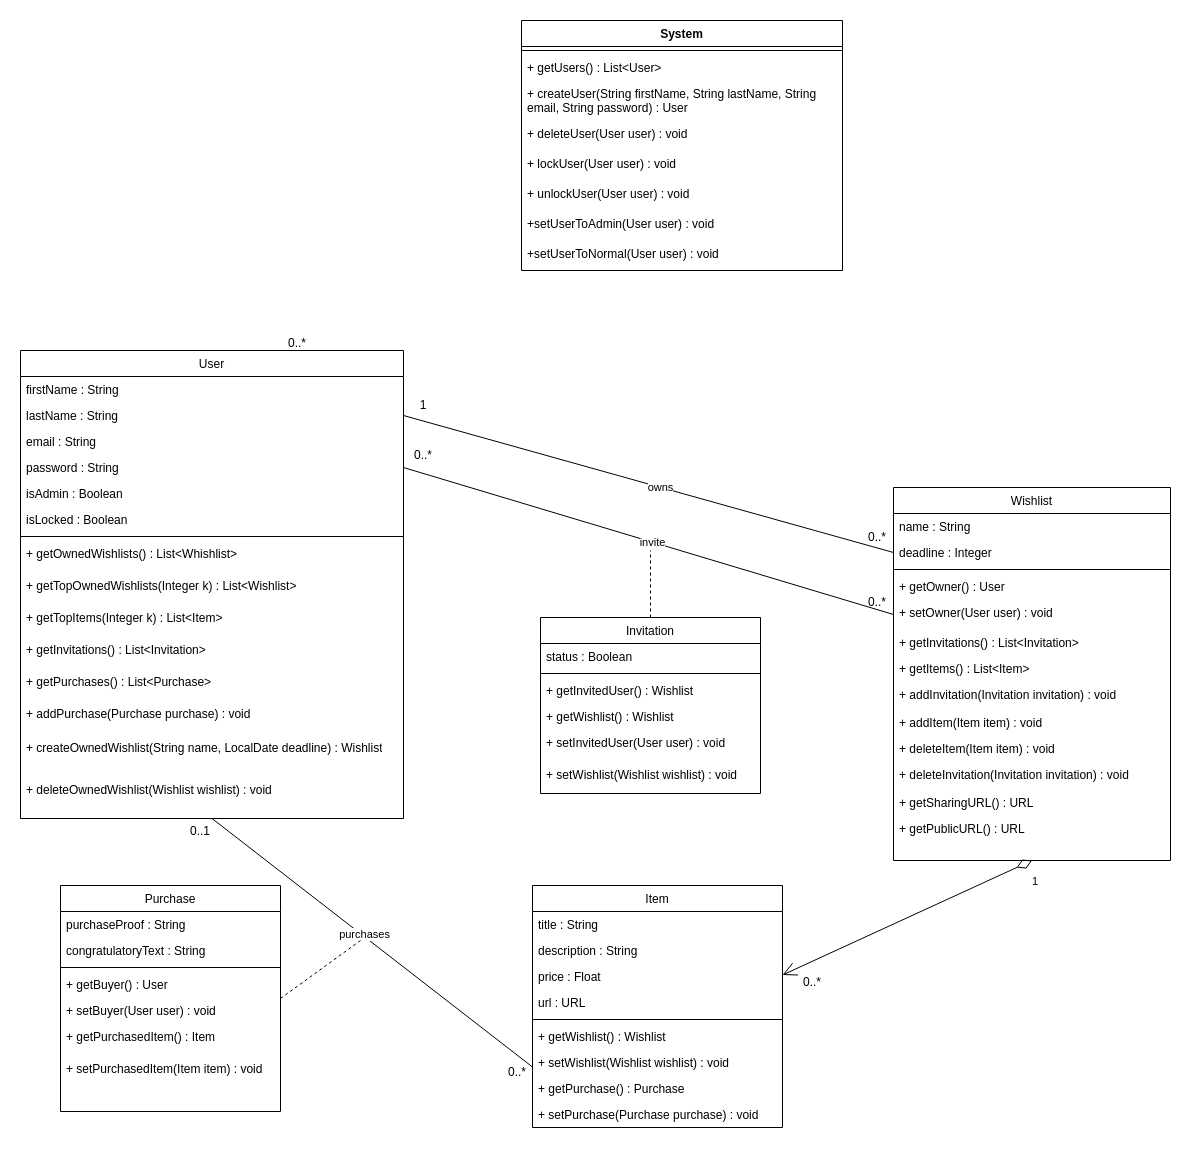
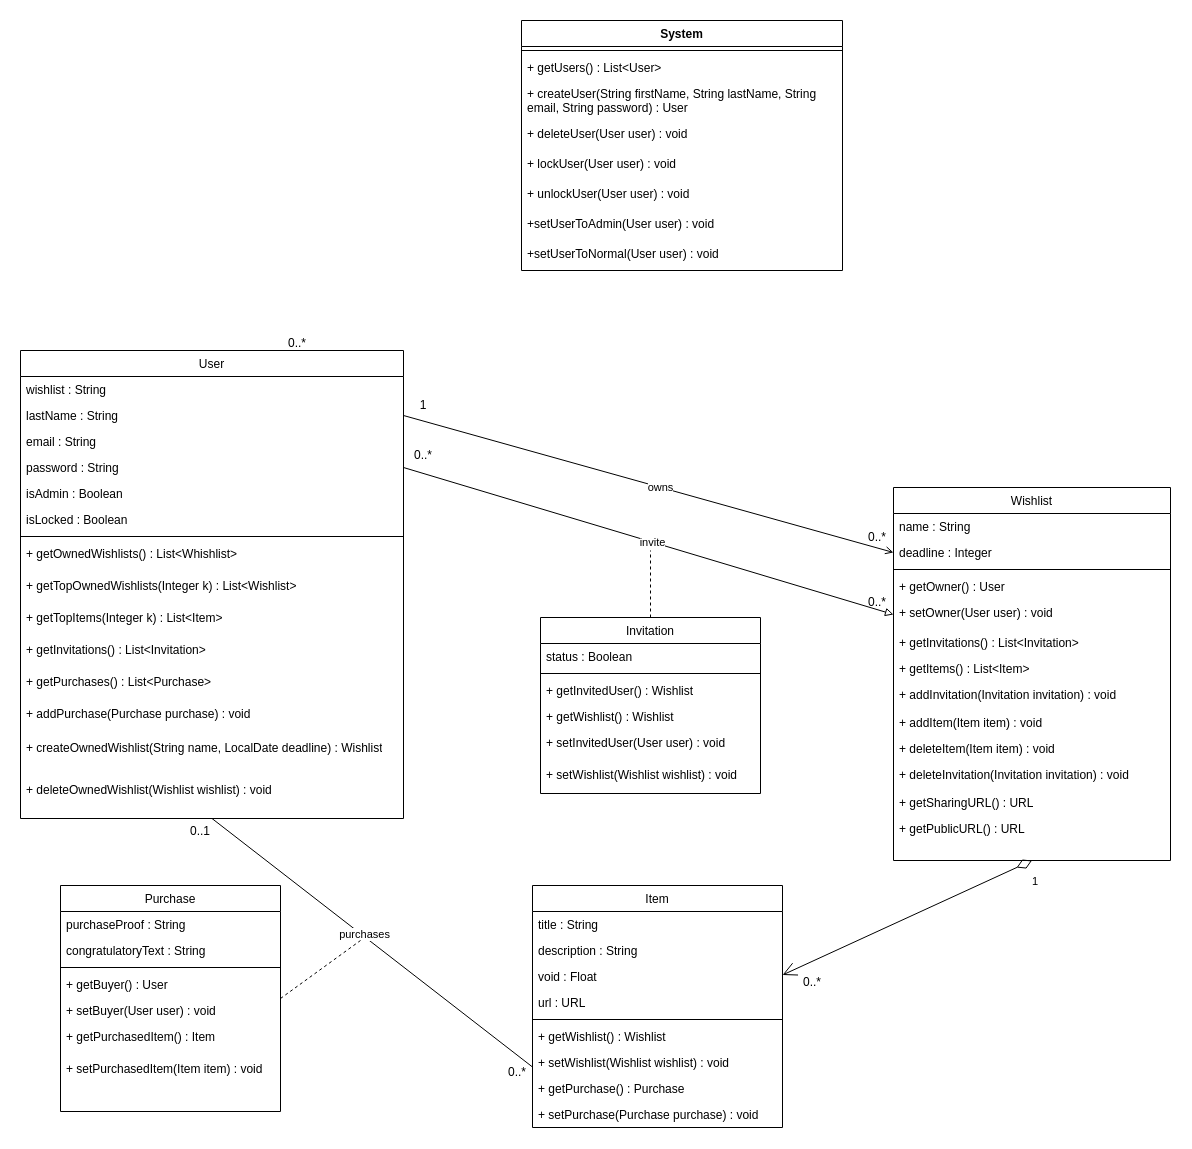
- <mxCell id="6" value="firstName : String" style="text;align=left;verticalAlign=top;spacingLeft=4;spacingRight=4;overflow=hidden;rotatable=0;points=[[0,0.5],[1,0.5]];portConstraint=eastwest;" vertex="1" parent="5"><mxGeometry y="26" width="383" height="26" as="geometry" /></mxCell>
+ <mxCell id="6" value="wishlist : String" style="text;align=left;verticalAlign=top;spacingLeft=4;spacingRight=4;overflow=hidden;rotatable=0;points=[[0,0.5],[1,0.5]];portConstraint=eastwest;" vertex="1" parent="5"><mxGeometry y="26" width="383" height="26" as="geometry" /></mxCell>
- <mxCell id="59" style="rounded=0;orthogonalLoop=1;jettySize=auto;html=1;exitX=1;exitY=0.5;exitDx=0;exitDy=0;entryX=0;entryY=0.5;entryDx=0;entryDy=0;endArrow=none;endFill=0;" edge="1" parent="1" source="7" target="23"><mxGeometry relative="1" as="geometry" /></mxCell>
+ <mxCell id="59" style="rounded=0;orthogonalLoop=1;jettySize=auto;html=1;exitX=1;exitY=0.5;exitDx=0;exitDy=0;entryX=0;entryY=0.5;entryDx=0;entryDy=0;endArrow=open;endFill=0;" edge="1" parent="1" source="7" target="23"><mxGeometry relative="1" as="geometry" /></mxCell>
- <mxCell id="4" style="rounded=0;orthogonalLoop=1;jettySize=auto;html=1;endArrow=none;endFill=0;exitX=1;exitY=0.5;exitDx=0;exitDy=0;entryX=0;entryY=0.5;entryDx=0;entryDy=0;" edge="1" parent="1" source="9" target="26"><mxGeometry relative="1" as="geometry"><mxPoint x="873" y="637" as="targetPoint" /></mxGeometry></mxCell>
+ <mxCell id="4" style="rounded=0;orthogonalLoop=1;jettySize=auto;html=1;endArrow=block;endFill=0;exitX=1;exitY=0.5;exitDx=0;exitDy=0;entryX=0;entryY=0.5;entryDx=0;entryDy=0;" edge="1" parent="1" source="9" target="26"><mxGeometry relative="1" as="geometry"><mxPoint x="873" y="637" as="targetPoint" /></mxGeometry></mxCell>
- <mxCell id="38" value="price : Float" style="text;align=left;verticalAlign=top;spacingLeft=4;spacingRight=4;overflow=hidden;rotatable=0;points=[[0,0.5],[1,0.5]];portConstraint=eastwest;rounded=0;shadow=0;html=0;" vertex="1" parent="35"><mxGeometry y="78" width="250" height="26" as="geometry" /></mxCell>
+ <mxCell id="38" value="void : Float" style="text;align=left;verticalAlign=top;spacingLeft=4;spacingRight=4;overflow=hidden;rotatable=0;points=[[0,0.5],[1,0.5]];portConstraint=eastwest;rounded=0;shadow=0;html=0;" vertex="1" parent="35"><mxGeometry y="78" width="250" height="26" as="geometry" /></mxCell>
